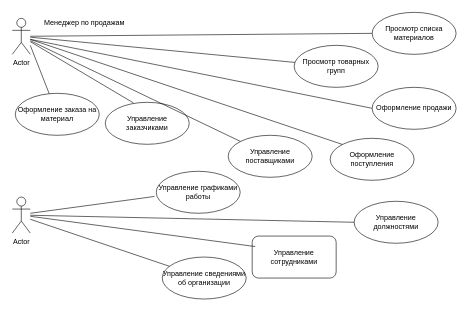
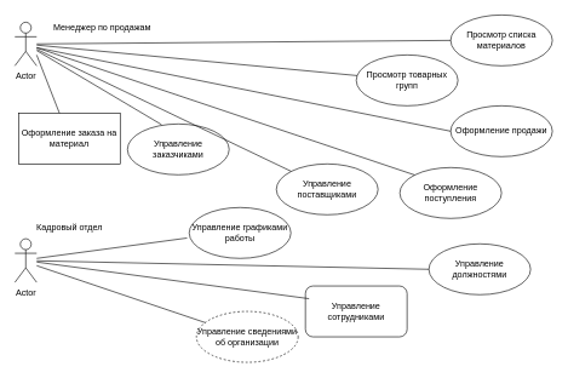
- <mxCell id="5" value="Оформление заказа на материал" style="ellipse;whiteSpace=wrap;html=1;" vertex="1" parent="1"><mxGeometry x="25" y="155" width="140" height="70" as="geometry" /></mxCell>
+ <mxCell id="5" value="Оформление заказа на материал" style="whiteSpace=wrap;html=1;rounded=0;" vertex="1" parent="1"><mxGeometry x="25" y="155" width="140" height="70" as="geometry" /></mxCell>
+ <mxCell id="9" value="&lt;div&gt;Кадровый отдел&lt;/div&gt;" style="text;html=1;align=center;verticalAlign=middle;resizable=0;points=[];autosize=1;strokeColor=none;fillColor=none;" vertex="1" parent="1"><mxGeometry x="35" y="298" width="120" height="30" as="geometry" /></mxCell>
- <mxCell id="14" value="Управление сведениями об организации" style="ellipse;whiteSpace=wrap;html=1;" vertex="1" parent="1"><mxGeometry x="270" y="428" width="140" height="70" as="geometry" /></mxCell>
+ <mxCell id="14" value="Управление сведениями об организации" style="ellipse;whiteSpace=wrap;html=1;dashed=1;" vertex="1" parent="1"><mxGeometry x="270" y="428" width="140" height="70" as="geometry" /></mxCell>
